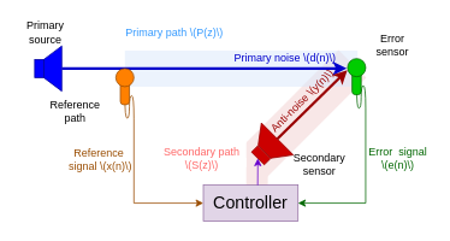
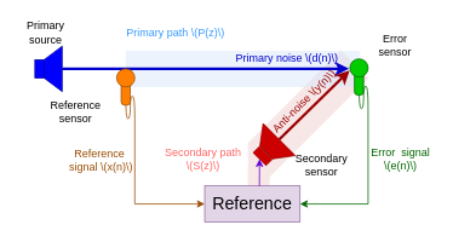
- <mxCell id="32" value="Reference path" style="text;html=1;strokeColor=none;fillColor=none;align=center;verticalAlign=middle;whiteSpace=wrap;rounded=0;" vertex="1" parent="1"><mxGeometry x="53" y="108" width="60" height="30" as="geometry" /></mxCell>
+ <mxCell id="32" value="Reference sensor" style="text;html=1;strokeColor=none;fillColor=none;align=center;verticalAlign=middle;whiteSpace=wrap;rounded=0;" vertex="1" parent="1"><mxGeometry x="53" y="108" width="60" height="30" as="geometry" /></mxCell>
- <mxCell id="15" value="&lt;font style=&quot;font-size: 19px;&quot;&gt;Controller&lt;/font&gt;" style="rounded=0;whiteSpace=wrap;html=1;fillColor=#e1d5e7;strokeColor=#9673a6;" vertex="1" parent="1"><mxGeometry x="225" y="204" width="105" height="40" as="geometry" /></mxCell>
+ <mxCell id="15" value="&lt;font style=&quot;font-size: 19px;&quot;&gt;Reference&lt;/font&gt;" style="rounded=0;whiteSpace=wrap;html=1;fillColor=#e1d5e7;strokeColor=#9673a6;" vertex="1" parent="1"><mxGeometry x="225" y="204" width="105" height="40" as="geometry" /></mxCell>
